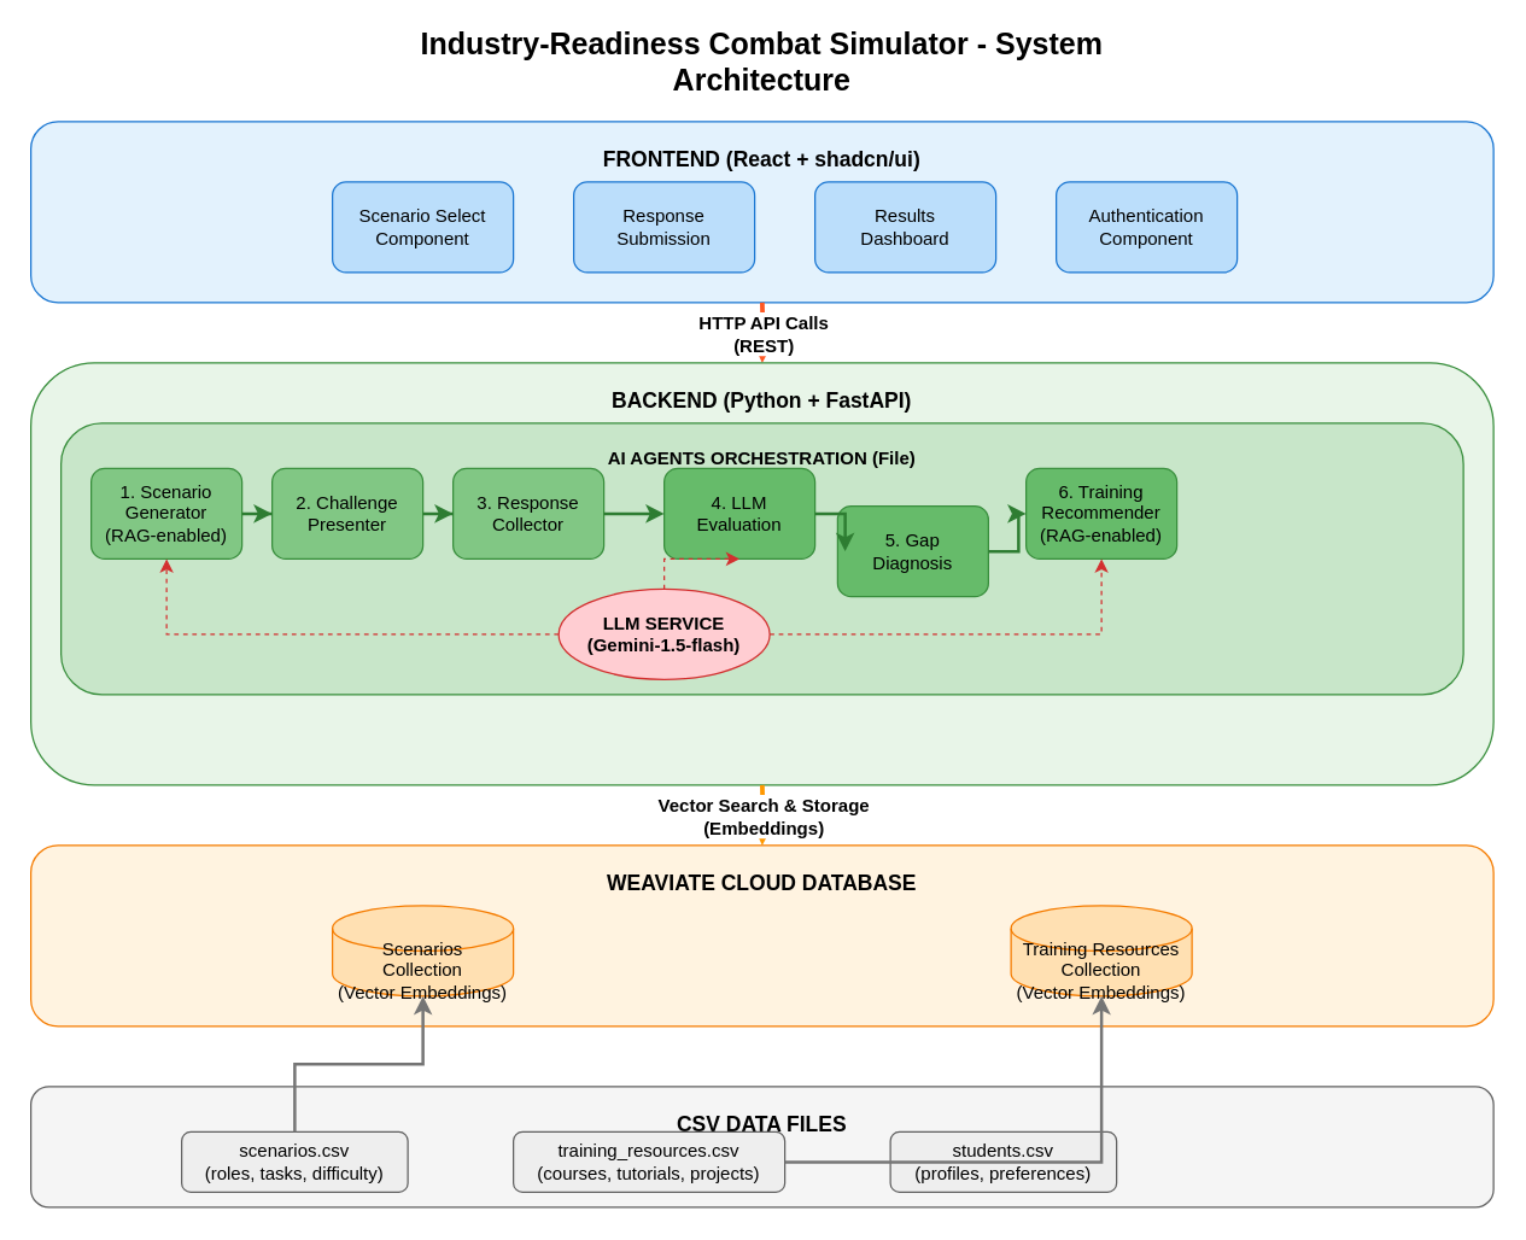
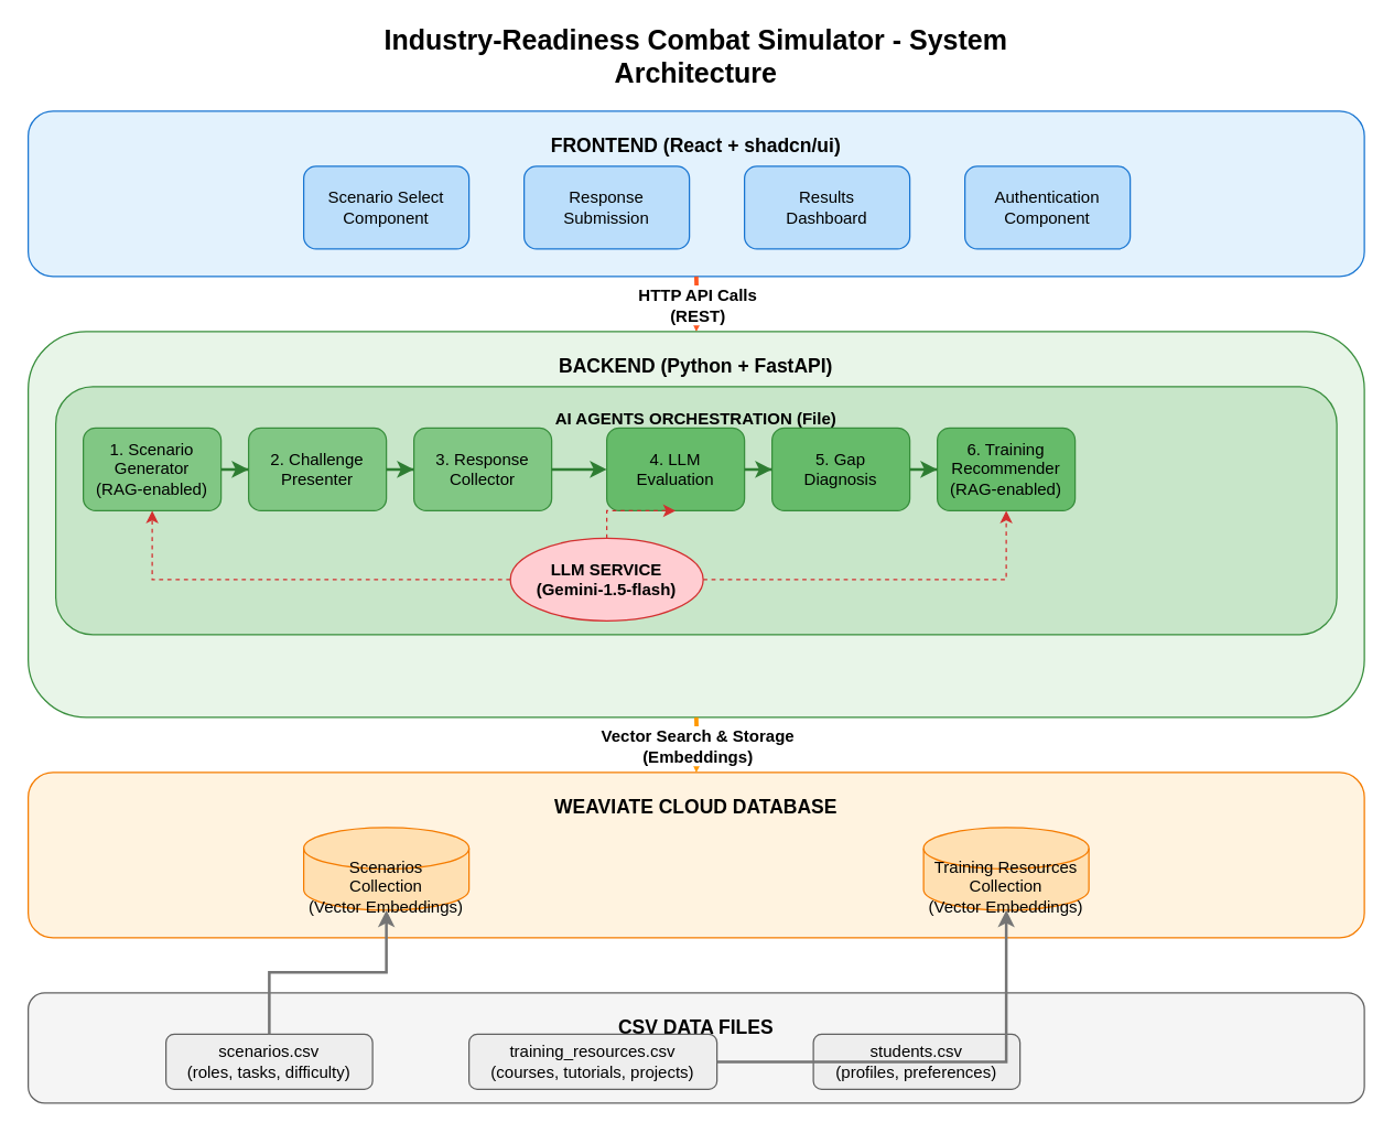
- <mxCell id="15" value="5. Gap&#10;Diagnosis" style="rounded=1;whiteSpace=wrap;html=1;fillColor=#66BB6A;strokeColor=#388E3C;" vertex="1" parent="1"><mxGeometry x="555" y="335" width="100" height="60" as="geometry" /></mxCell>
+ <mxCell id="15" value="5. Gap&#10;Diagnosis" style="rounded=1;whiteSpace=wrap;html=1;fillColor=#66BB6A;strokeColor=#388E3C;" vertex="1" parent="1"><mxGeometry x="560" y="310" width="100" height="60" as="geometry" /></mxCell>
